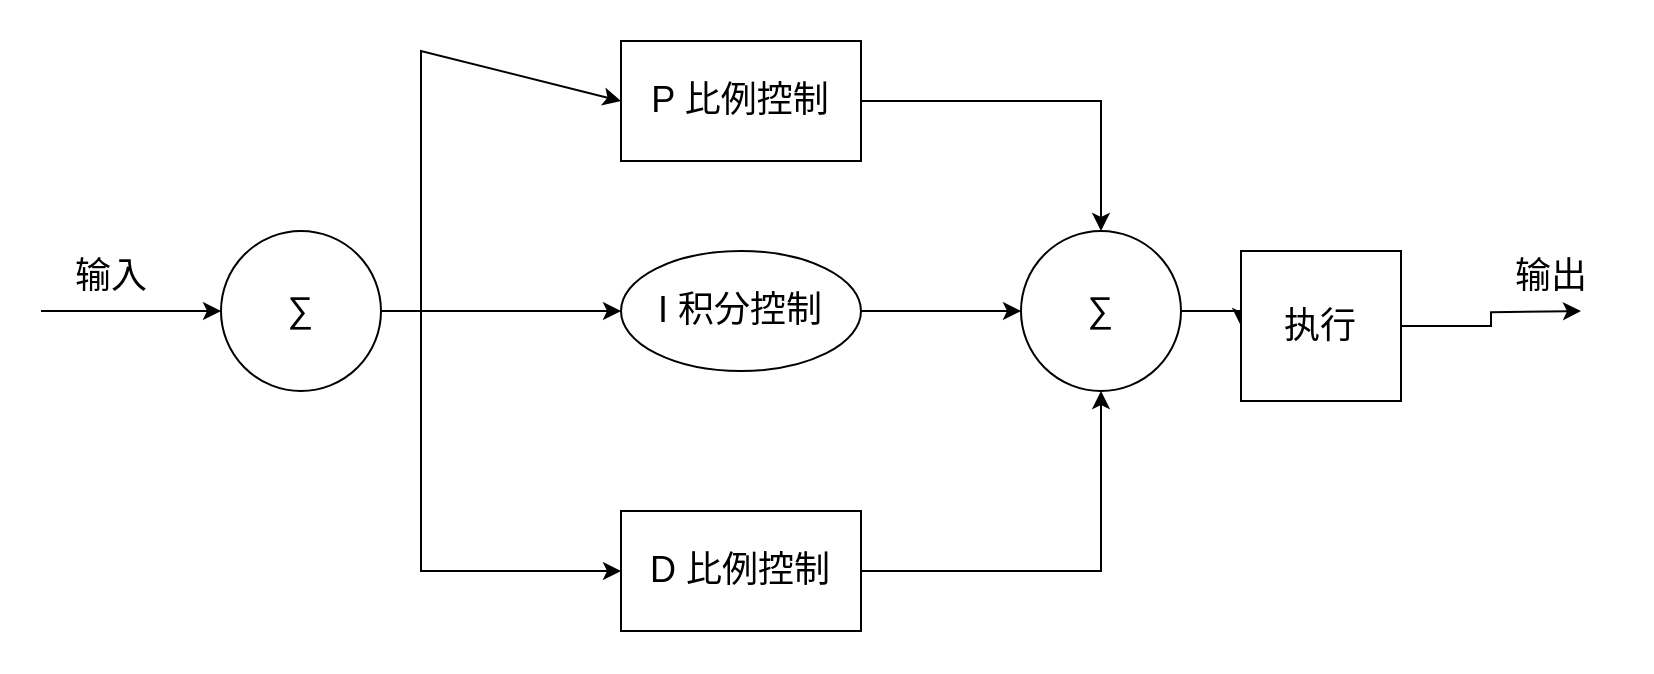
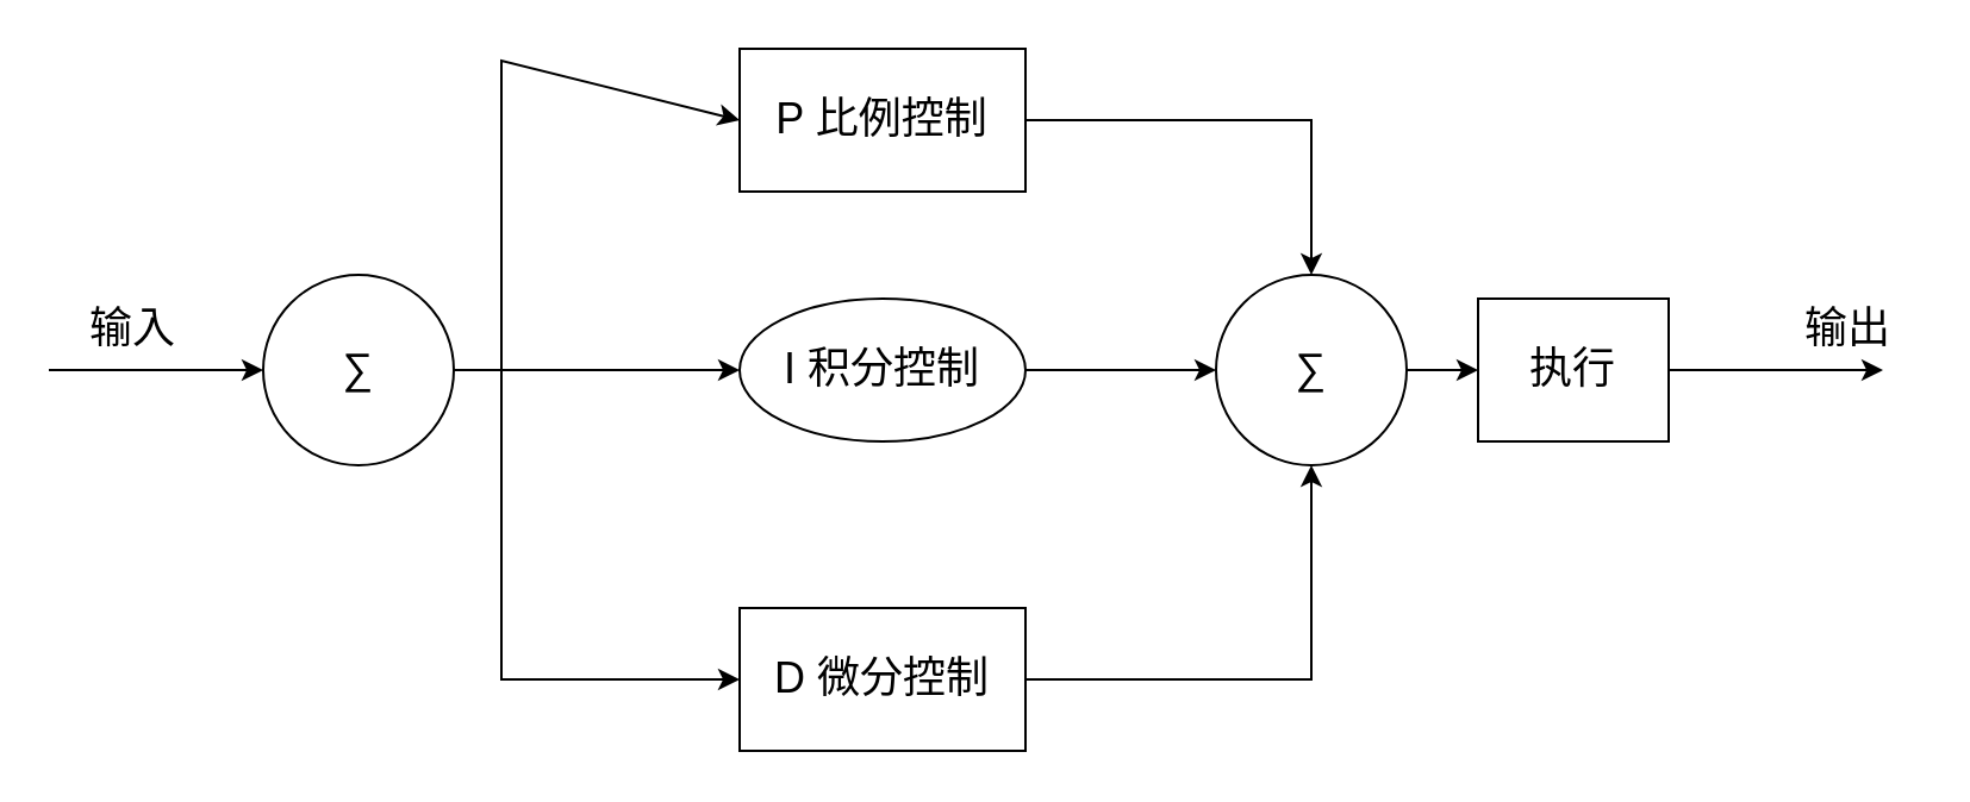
- <mxCell id="15" value="&lt;font style=&quot;font-size: 18px;&quot;&gt;执行&lt;/font&gt;" style="rounded=0;whiteSpace=wrap;html=1;" vertex="1" parent="1"><mxGeometry x="620" y="125" width="80" height="75" as="geometry" /></mxCell>
+ <mxCell id="15" value="&lt;font style=&quot;font-size: 18px;&quot;&gt;执行&lt;/font&gt;" style="rounded=0;whiteSpace=wrap;html=1;" vertex="1" parent="1"><mxGeometry x="620" y="125" width="80" height="60" as="geometry" /></mxCell>
- <mxCell id="7" value="&lt;font style=&quot;font-size: 18px;&quot;&gt;D 比例控制&lt;/font&gt;" style="rounded=0;whiteSpace=wrap;html=1;" vertex="1" parent="1"><mxGeometry x="310" y="255" width="120" height="60" as="geometry" /></mxCell>
+ <mxCell id="7" value="&lt;font style=&quot;font-size: 18px;&quot;&gt;D 微分控制&lt;/font&gt;" style="rounded=0;whiteSpace=wrap;html=1;" vertex="1" parent="1"><mxGeometry x="310" y="255" width="120" height="60" as="geometry" /></mxCell>
